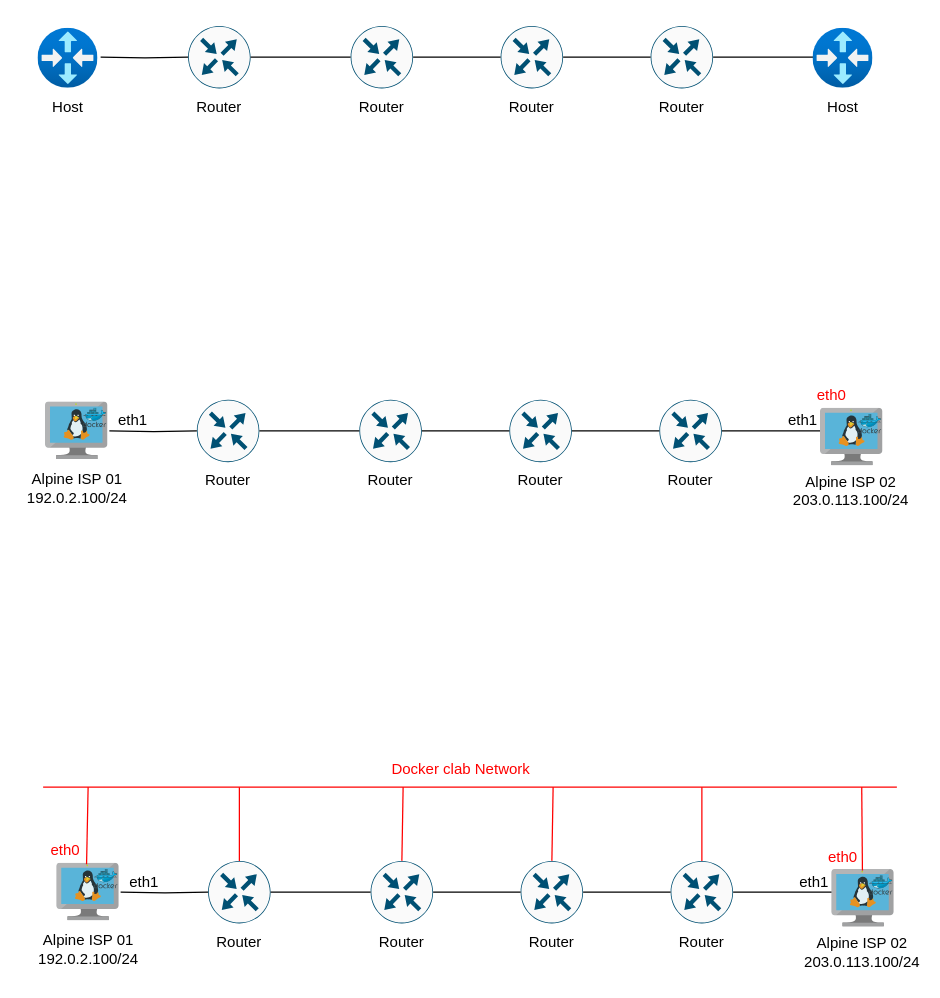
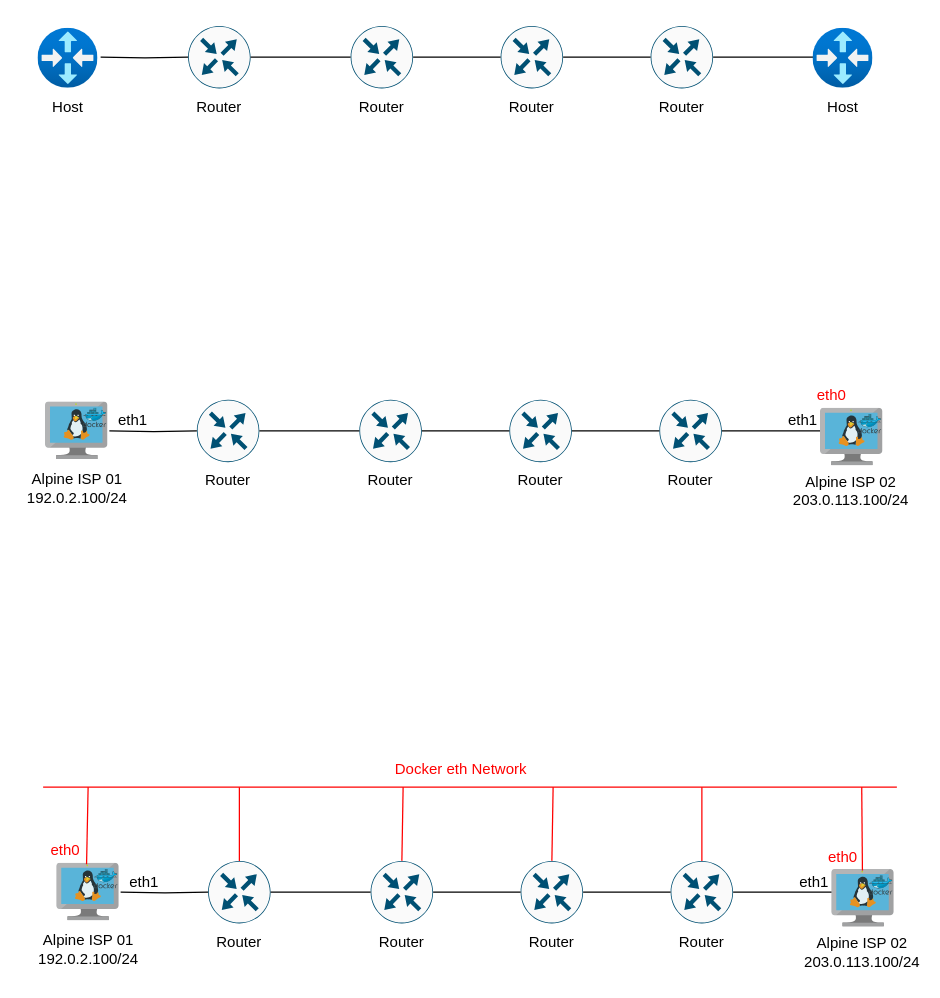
- <mxCell id="53" value="Docker clab Network" style="text;html=1;strokeColor=none;fillColor=none;align=center;verticalAlign=middle;whiteSpace=wrap;rounded=0;fontColor=#FF0000;" vertex="1" parent="1"><mxGeometry x="289" y="600" width="159" height="30" as="geometry" /></mxCell>
+ <mxCell id="53" value="Docker eth Network" style="text;html=1;strokeColor=none;fillColor=none;align=center;verticalAlign=middle;whiteSpace=wrap;rounded=0;fontColor=#FF0000;" vertex="1" parent="1"><mxGeometry x="289" y="600" width="159" height="30" as="geometry" /></mxCell>
